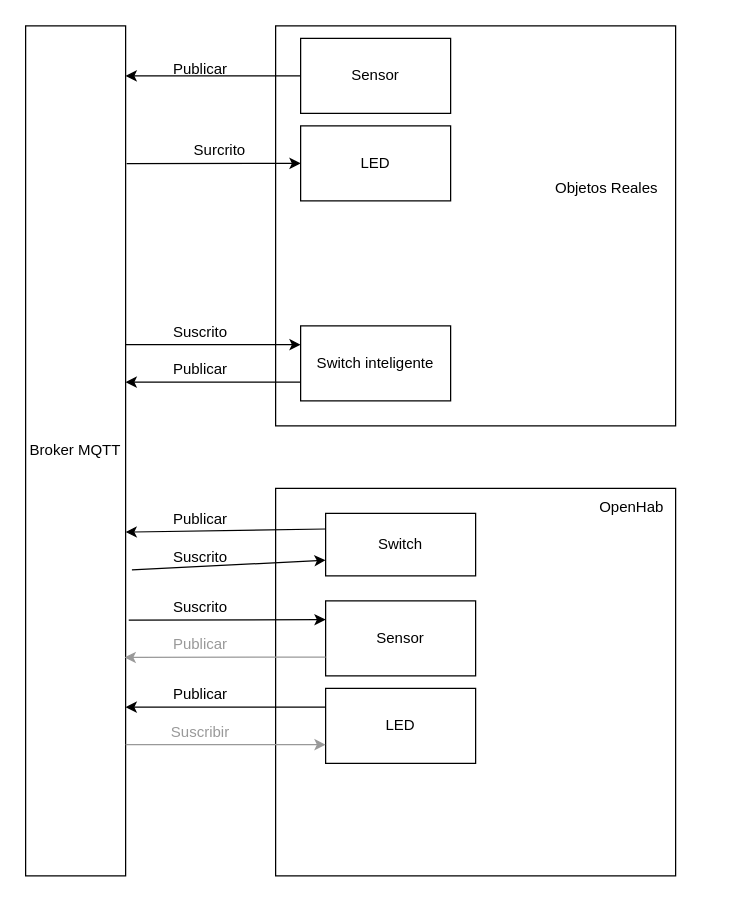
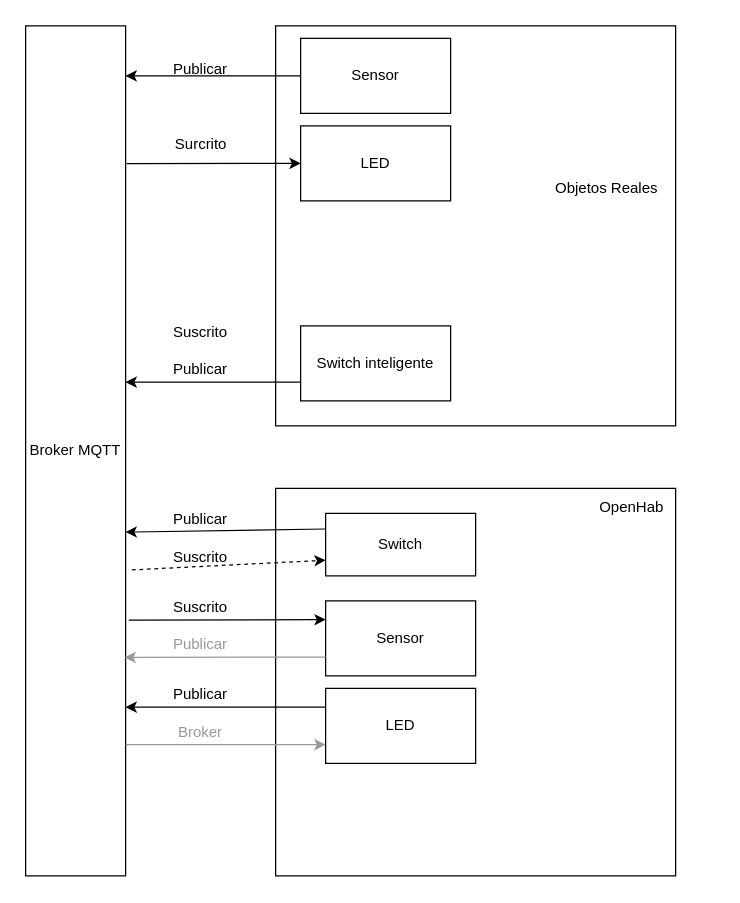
- <mxCell id="10" value="Surcrito" style="text;html=1;align=center;verticalAlign=middle;resizable=0;points=[];autosize=1;strokeColor=none;fillColor=none;" vertex="1" parent="1"><mxGeometry x="145" y="105" width="60" height="30" as="geometry" /></mxCell>
+ <mxCell id="10" value="Surcrito" style="text;html=1;align=center;verticalAlign=middle;resizable=0;points=[];autosize=1;strokeColor=none;fillColor=none;" vertex="1" parent="1"><mxGeometry x="130" y="100" width="60" height="30" as="geometry" /></mxCell>
- <mxCell id="16" value="" style="endArrow=classic;html=1;rounded=0;exitX=1;exitY=0.375;exitDx=0;exitDy=0;exitPerimeter=0;entryX=0;entryY=0.25;entryDx=0;entryDy=0;" edge="1" parent="1" source="7" target="15"><mxGeometry width="50" height="50" relative="1" as="geometry"><mxPoint x="150" y="310" as="sourcePoint" /><mxPoint x="200" y="260" as="targetPoint" /></mxGeometry></mxCell>
- <mxCell id="19" value="" style="endArrow=classic;html=1;rounded=0;exitX=1.063;exitY=0.64;exitDx=0;exitDy=0;exitPerimeter=0;entryX=0;entryY=0.75;entryDx=0;entryDy=0;" edge="1" parent="1" source="7" target="6"><mxGeometry width="50" height="50" relative="1" as="geometry"><mxPoint x="290" y="310" as="sourcePoint" /><mxPoint x="340" y="260" as="targetPoint" /></mxGeometry></mxCell>
+ <mxCell id="19" value="" style="endArrow=classic;html=1;rounded=0;exitX=1.063;exitY=0.64;exitDx=0;exitDy=0;exitPerimeter=0;entryX=0;entryY=0.75;entryDx=0;entryDy=0;dashed=1;" edge="1" parent="1" source="7" target="6"><mxGeometry width="50" height="50" relative="1" as="geometry"><mxPoint x="290" y="310" as="sourcePoint" /><mxPoint x="340" y="260" as="targetPoint" /></mxGeometry></mxCell>
- <mxCell id="30" value="&lt;div&gt;Suscribir&lt;/div&gt;" style="text;html=1;strokeColor=none;fillColor=none;align=center;verticalAlign=middle;whiteSpace=wrap;rounded=0;fontColor=#999999;" vertex="1" parent="1"><mxGeometry x="130" y="570" width="60" height="30" as="geometry" /></mxCell>
+ <mxCell id="30" value="&lt;div&gt;Broker&lt;/div&gt;" style="text;html=1;strokeColor=none;fillColor=none;align=center;verticalAlign=middle;whiteSpace=wrap;rounded=0;fontColor=#999999;" vertex="1" parent="1"><mxGeometry x="130" y="570" width="60" height="30" as="geometry" /></mxCell>
